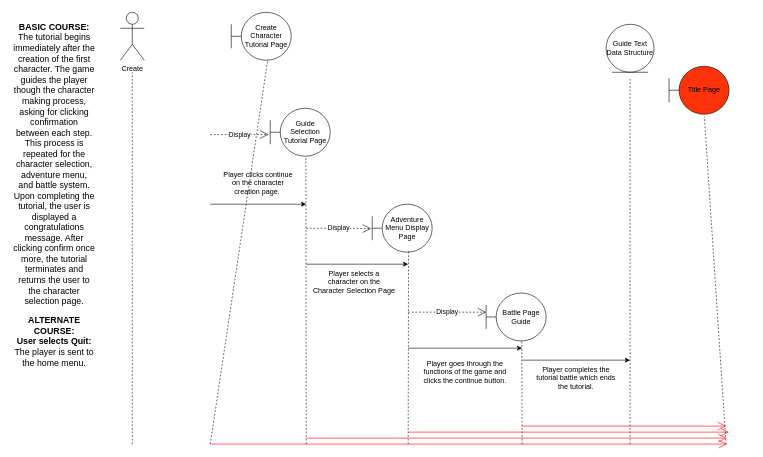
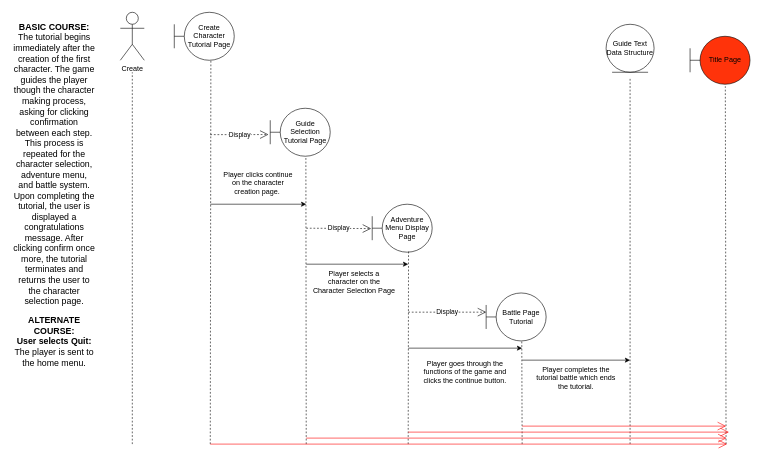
- <mxCell id="4" value="Create Character Tutorial Page" style="shape=umlBoundary;whiteSpace=wrap;html=1;" vertex="1" parent="1"><mxGeometry x="385" y="20" width="100" height="80" as="geometry" /></mxCell>
+ <mxCell id="4" value="Create Character Tutorial Page" style="shape=umlBoundary;whiteSpace=wrap;html=1;" vertex="1" parent="1"><mxGeometry x="290" y="20" width="100" height="80" as="geometry" /></mxCell>
- <mxCell id="17" value="Title Page" style="shape=umlBoundary;whiteSpace=wrap;html=1;fillColor=#FF330A;" vertex="1" parent="1"><mxGeometry x="1115" y="110" width="100" height="80" as="geometry" /></mxCell>
+ <mxCell id="17" value="Title Page" style="shape=umlBoundary;whiteSpace=wrap;html=1;fillColor=#FF330A;" vertex="1" parent="1"><mxGeometry x="1150" y="60" width="100" height="80" as="geometry" /></mxCell>
- <mxCell id="8" value="Battle Page Guide" style="shape=umlBoundary;whiteSpace=wrap;html=1;" vertex="1" parent="1"><mxGeometry x="810" y="488" width="100" height="80" as="geometry" /></mxCell>
+ <mxCell id="8" value="Battle Page Tutorial" style="shape=umlBoundary;whiteSpace=wrap;html=1;" vertex="1" parent="1"><mxGeometry x="810" y="488" width="100" height="80" as="geometry" /></mxCell>
